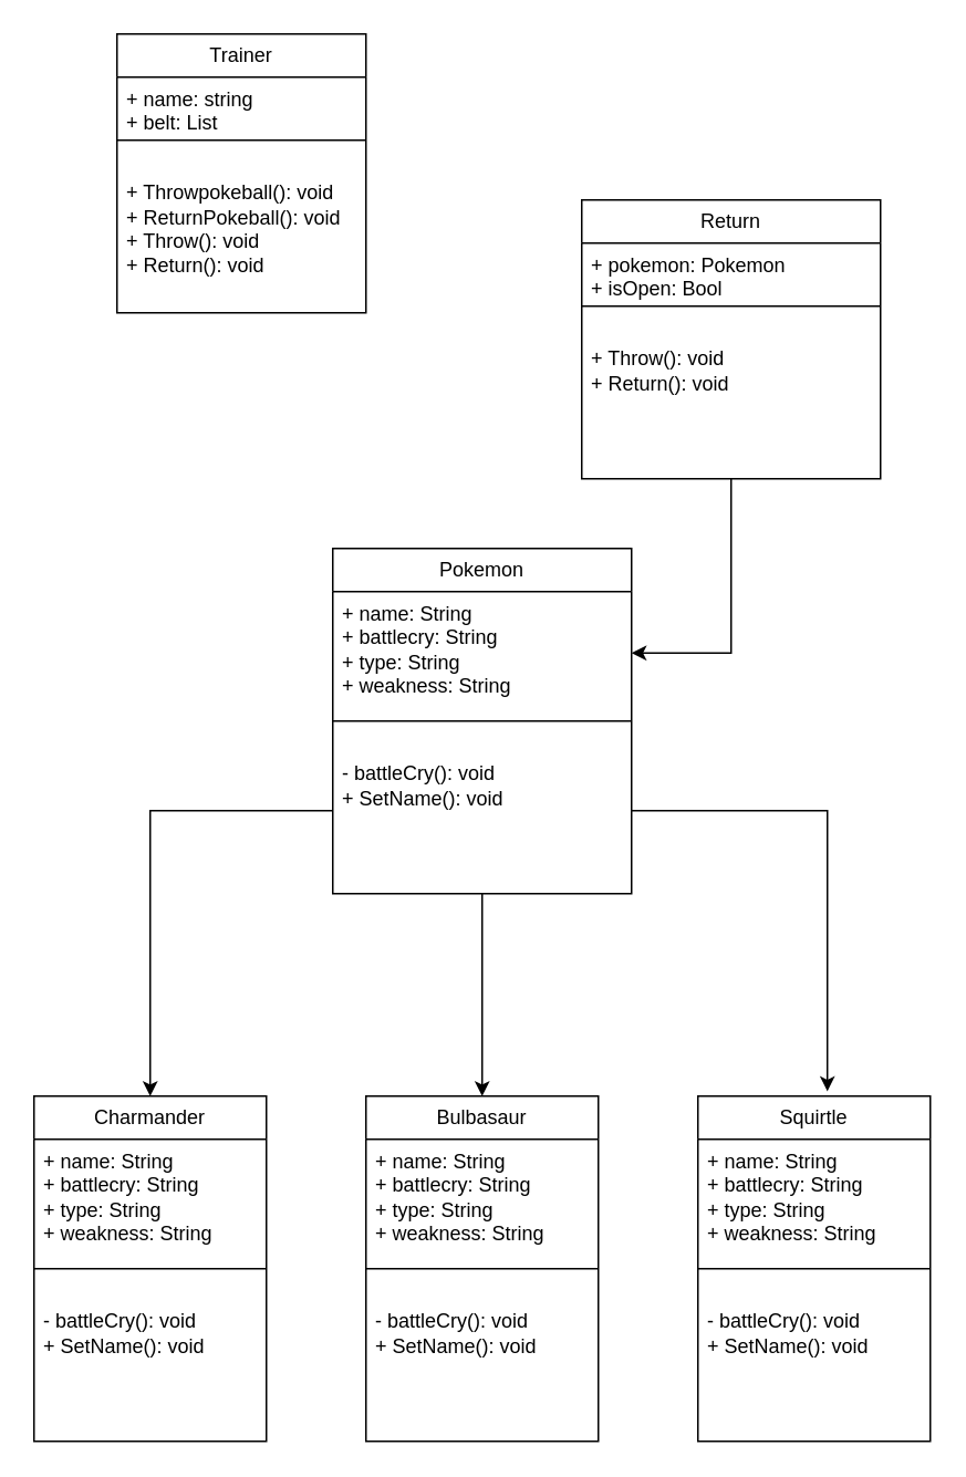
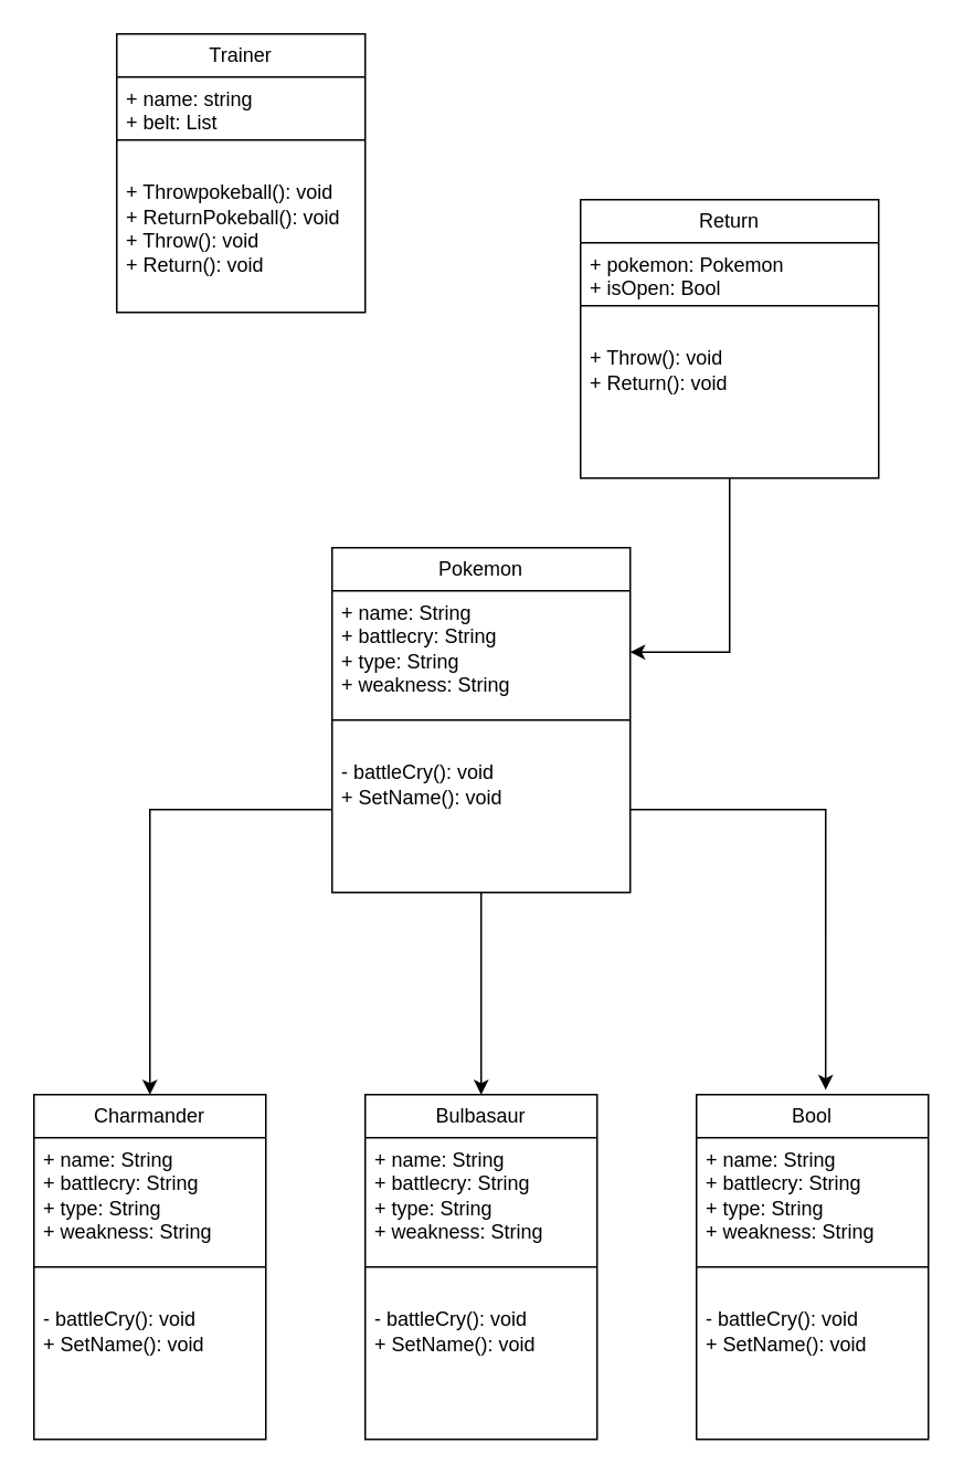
- <mxCell id="24" value="Squirtle" style="swimlane;fontStyle=0;childLayout=stackLayout;horizontal=1;startSize=26;fillColor=none;horizontalStack=0;resizeParent=1;resizeParentMax=0;resizeLast=0;collapsible=1;marginBottom=0;whiteSpace=wrap;html=1;" vertex="1" parent="1"><mxGeometry x="420" y="660" width="140" height="208" as="geometry" /></mxCell>
+ <mxCell id="24" value="Bool" style="swimlane;fontStyle=0;childLayout=stackLayout;horizontal=1;startSize=26;fillColor=none;horizontalStack=0;resizeParent=1;resizeParentMax=0;resizeLast=0;collapsible=1;marginBottom=0;whiteSpace=wrap;html=1;" vertex="1" parent="1"><mxGeometry x="420" y="660" width="140" height="208" as="geometry" /></mxCell>
